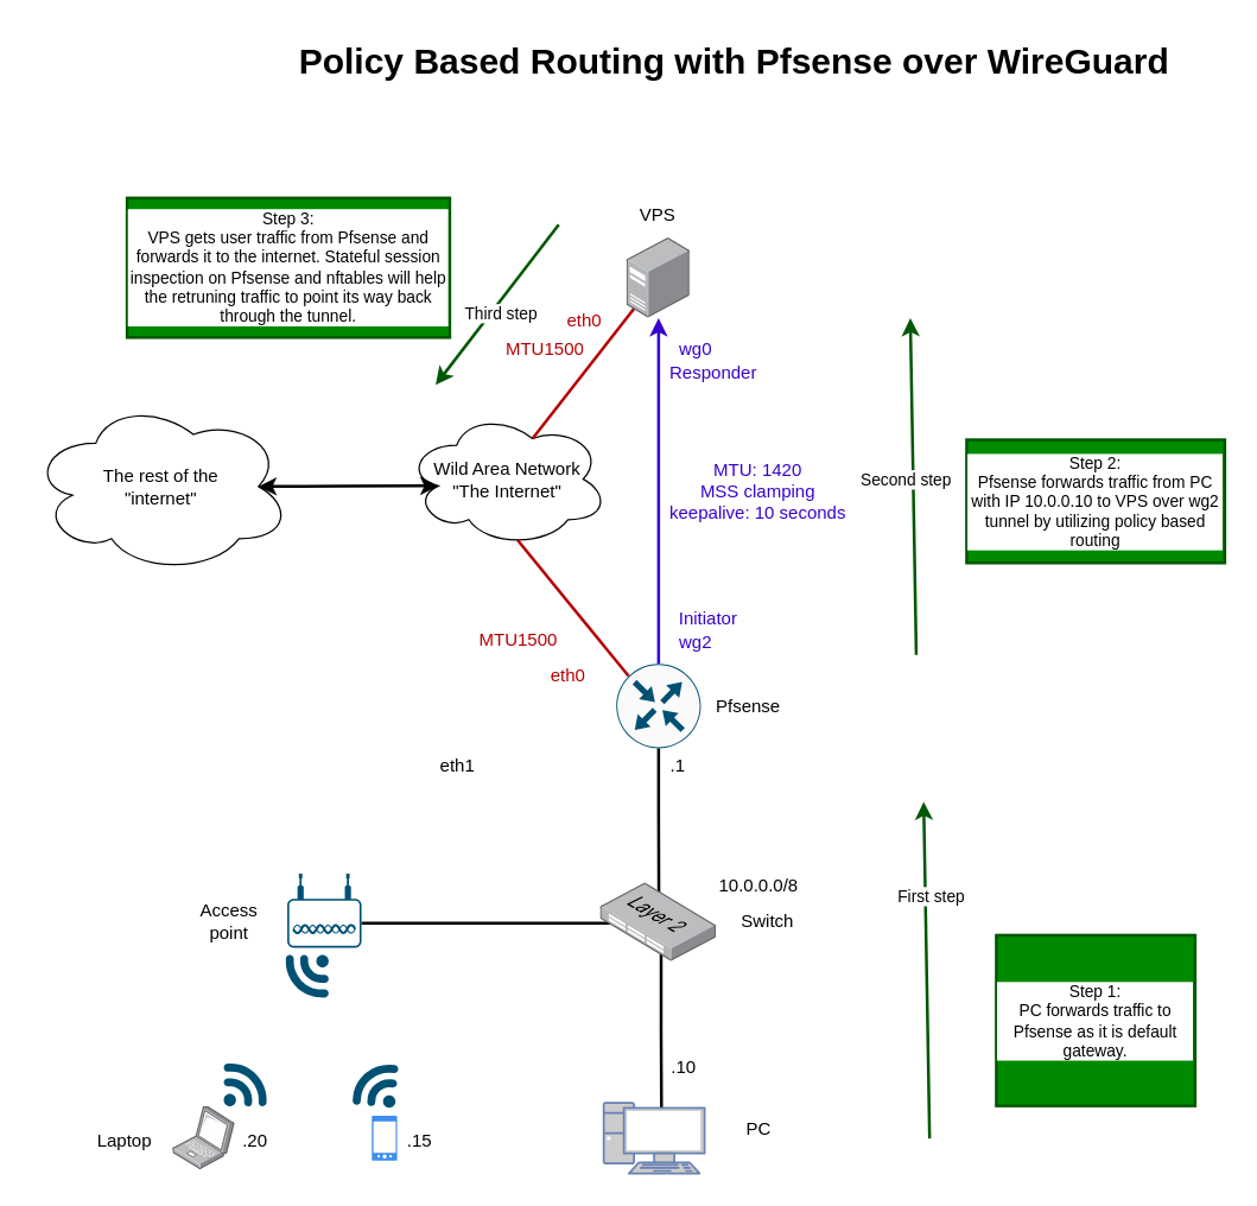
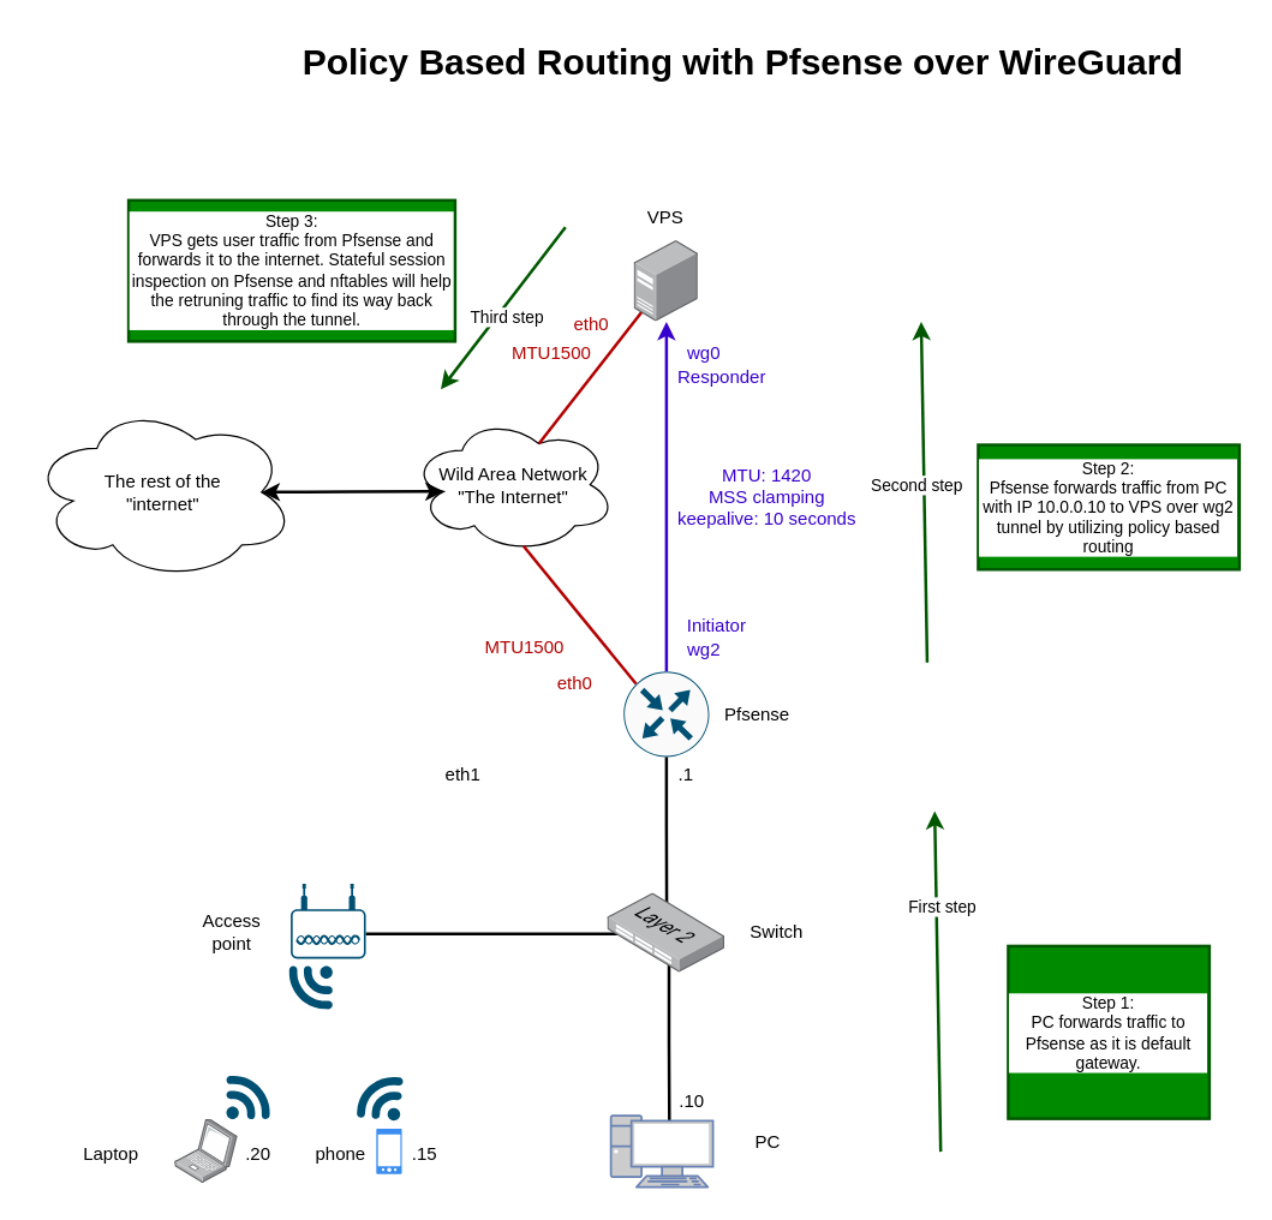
- <mxCell id="52" value="&lt;div&gt;Step 3:&lt;br&gt;VPS gets user traffic from Pfsense and forwards it to the internet. Stateful session inspection on Pfsense and nftables will help the retruning traffic to point its way back through the tunnel.&lt;/div&gt;" style="rounded=0;whiteSpace=wrap;html=1;strokeColor=#005700;strokeWidth=2;align=center;verticalAlign=middle;fontFamily=Helvetica;fontSize=11;fontColor=default;labelBackgroundColor=default;fillColor=#008a00;" vertex="1" parent="1"><mxGeometry x="85" y="133" width="217.5" height="94" as="geometry" /></mxCell>
+ <mxCell id="52" value="&lt;div&gt;Step 3:&lt;br&gt;VPS gets user traffic from Pfsense and forwards it to the internet. Stateful session inspection on Pfsense and nftables will help the retruning traffic to find its way back through the tunnel.&lt;/div&gt;" style="rounded=0;whiteSpace=wrap;html=1;strokeColor=#005700;strokeWidth=2;align=center;verticalAlign=middle;fontFamily=Helvetica;fontSize=11;fontColor=default;labelBackgroundColor=default;fillColor=#008a00;" vertex="1" parent="1"><mxGeometry x="85" y="133" width="217.5" height="94" as="geometry" /></mxCell>
- <mxCell id="33" value="10.0.0.0/8" style="text;html=1;align=center;verticalAlign=middle;whiteSpace=wrap;rounded=0;" vertex="1" parent="1"><mxGeometry x="485.5" y="586" width="50" height="21" as="geometry" /></mxCell>
- <mxCell id="35" value=".10" style="text;html=1;align=center;verticalAlign=middle;whiteSpace=wrap;rounded=0;" vertex="1" parent="1"><mxGeometry x="448.8" y="712" width="23" height="14" as="geometry" /></mxCell>
+ <mxCell id="35" value=".10" style="text;html=1;align=center;verticalAlign=middle;whiteSpace=wrap;rounded=0;" vertex="1" parent="1"><mxGeometry x="448.8" y="727" width="23" height="14" as="geometry" /></mxCell>
- <mxCell id="42" value="Laptop" style="text;html=1;align=center;verticalAlign=middle;whiteSpace=wrap;rounded=0;" vertex="1" parent="1"><mxGeometry x="63" y="762" width="41" height="14" as="geometry" /></mxCell>
+ <mxCell id="42" value="Laptop" style="text;html=1;align=center;verticalAlign=middle;whiteSpace=wrap;rounded=0;" vertex="1" parent="1"><mxGeometry x="53" y="762" width="41" height="14" as="geometry" /></mxCell>
+ <mxCell id="43" value="phone" style="text;html=1;align=center;verticalAlign=middle;whiteSpace=wrap;rounded=0;" vertex="1" parent="1"><mxGeometry x="206" y="762" width="41" height="14" as="geometry" /></mxCell>
